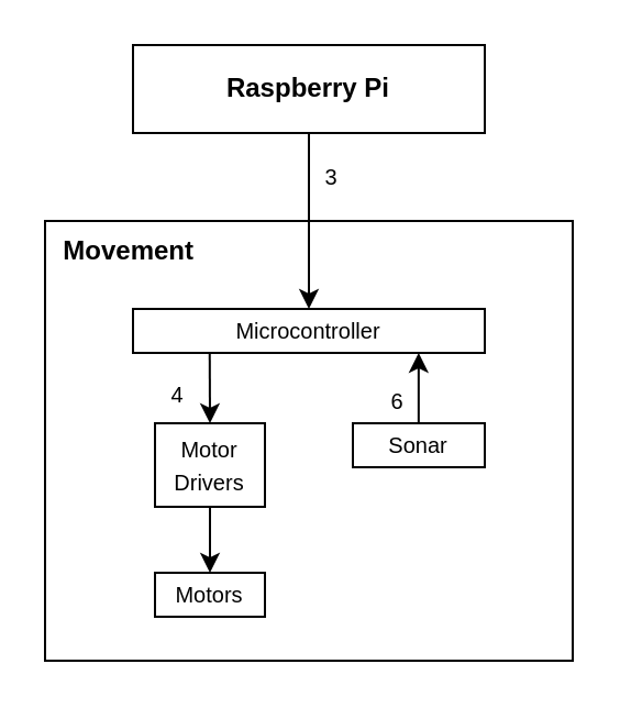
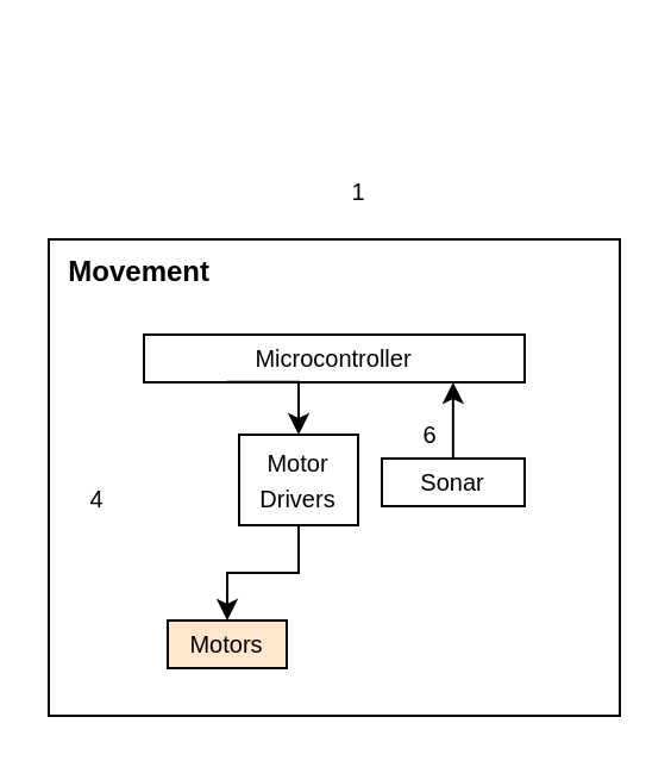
- <mxCell id="2" value="&lt;b&gt;Raspberry Pi&lt;/b&gt;" style="rounded=0;whiteSpace=wrap;html=1;fontStyle=1" parent="1" vertex="1"><mxGeometry x="60" y="20" width="160" height="40" as="geometry" /></mxCell>
- <mxCell id="14" value="&lt;span style=&quot;font-size: 10px;&quot;&gt;3&lt;/span&gt;" style="text;html=1;align=center;verticalAlign=middle;resizable=0;points=[];autosize=1;strokeColor=none;fillColor=none;spacing=-3;" vertex="1" parent="1"><mxGeometry x="140" y="70" width="20" height="20" as="geometry" /></mxCell>
+ <mxCell id="14" value="&lt;span style=&quot;font-size: 10px;&quot;&gt;1&lt;/span&gt;" style="text;html=1;align=center;verticalAlign=middle;resizable=0;points=[];autosize=1;strokeColor=none;fillColor=none;spacing=-3;" vertex="1" parent="1"><mxGeometry x="140" y="70" width="20" height="20" as="geometry" /></mxCell>
- <mxCell id="13" style="edgeStyle=orthogonalEdgeStyle;rounded=0;orthogonalLoop=1;jettySize=auto;html=1;entryX=0.5;entryY=0;entryDx=0;entryDy=0;exitX=0.5;exitY=1;exitDx=0;exitDy=0;" edge="1" parent="1" source="2" target="4"><mxGeometry relative="1" as="geometry"><mxPoint x="140" y="60" as="sourcePoint" /><mxPoint x="140" y="140" as="targetPoint" /></mxGeometry></mxCell>
- <mxCell id="11" value="&lt;font style=&quot;font-size: 10px;&quot;&gt;4&lt;/font&gt;" style="text;html=1;align=center;verticalAlign=middle;resizable=0;points=[];autosize=1;strokeColor=none;fillColor=none;spacing=-3;" vertex="1" parent="1"><mxGeometry x="70" y="169" width="20" height="20" as="geometry" /></mxCell>
+ <mxCell id="11" value="&lt;font style=&quot;font-size: 10px;&quot;&gt;4&lt;/font&gt;" style="text;html=1;align=center;verticalAlign=middle;resizable=0;points=[];autosize=1;strokeColor=none;fillColor=none;spacing=-3;" vertex="1" parent="1"><mxGeometry x="30" y="199" width="20" height="20" as="geometry" /></mxCell>
- <mxCell id="6" value="&lt;font style=&quot;font-size: 10px;&quot;&gt;Motor Drivers&lt;/font&gt;" style="rounded=0;whiteSpace=wrap;html=1;" vertex="1" parent="1"><mxGeometry x="70" y="192" width="50" height="38" as="geometry" /></mxCell>
+ <mxCell id="6" value="&lt;font style=&quot;font-size: 10px;&quot;&gt;Motor Drivers&lt;/font&gt;" style="rounded=0;whiteSpace=wrap;html=1;" vertex="1" parent="1"><mxGeometry x="100" y="182" width="50" height="38" as="geometry" /></mxCell>
- <mxCell id="7" value="&lt;font style=&quot;font-size: 10px;&quot;&gt;Motors&lt;/font&gt;" style="rounded=0;whiteSpace=wrap;html=1;" vertex="1" parent="1"><mxGeometry x="70" y="260" width="50" height="20" as="geometry" /></mxCell>
+ <mxCell id="7" value="&lt;font style=&quot;font-size: 10px;&quot;&gt;Motors&lt;/font&gt;" style="rounded=0;whiteSpace=wrap;html=1;fillColor=#ffe6cc;" vertex="1" parent="1"><mxGeometry x="70" y="260" width="50" height="20" as="geometry" /></mxCell>
